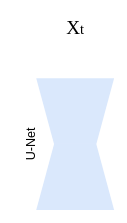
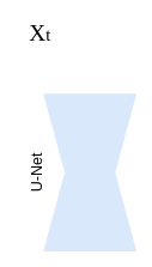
- <mxCell id="5" value="&lt;font face=&quot;Times New Roman&quot;&gt;X&lt;font style=&quot;font-size: 24px;&quot;&gt;t&lt;/font&gt;&lt;/font&gt;" style="text;html=1;align=center;verticalAlign=middle;resizable=0;points=[];autosize=1;strokeColor=none;fillColor=none;fontSize=32;" vertex="1" parent="1"><mxGeometry x="100" y="20" width="50" height="50" as="geometry" /></mxCell>
+ <mxCell id="5" value="&lt;font face=&quot;Times New Roman&quot;&gt;X&lt;font style=&quot;font-size: 24px;&quot;&gt;t&lt;/font&gt;&lt;/font&gt;" style="text;html=1;align=center;verticalAlign=middle;resizable=0;points=[];autosize=1;strokeColor=none;fillColor=none;fontSize=32;" vertex="1" parent="1"><mxGeometry x="30" y="20" width="50" height="50" as="geometry" /></mxCell>
